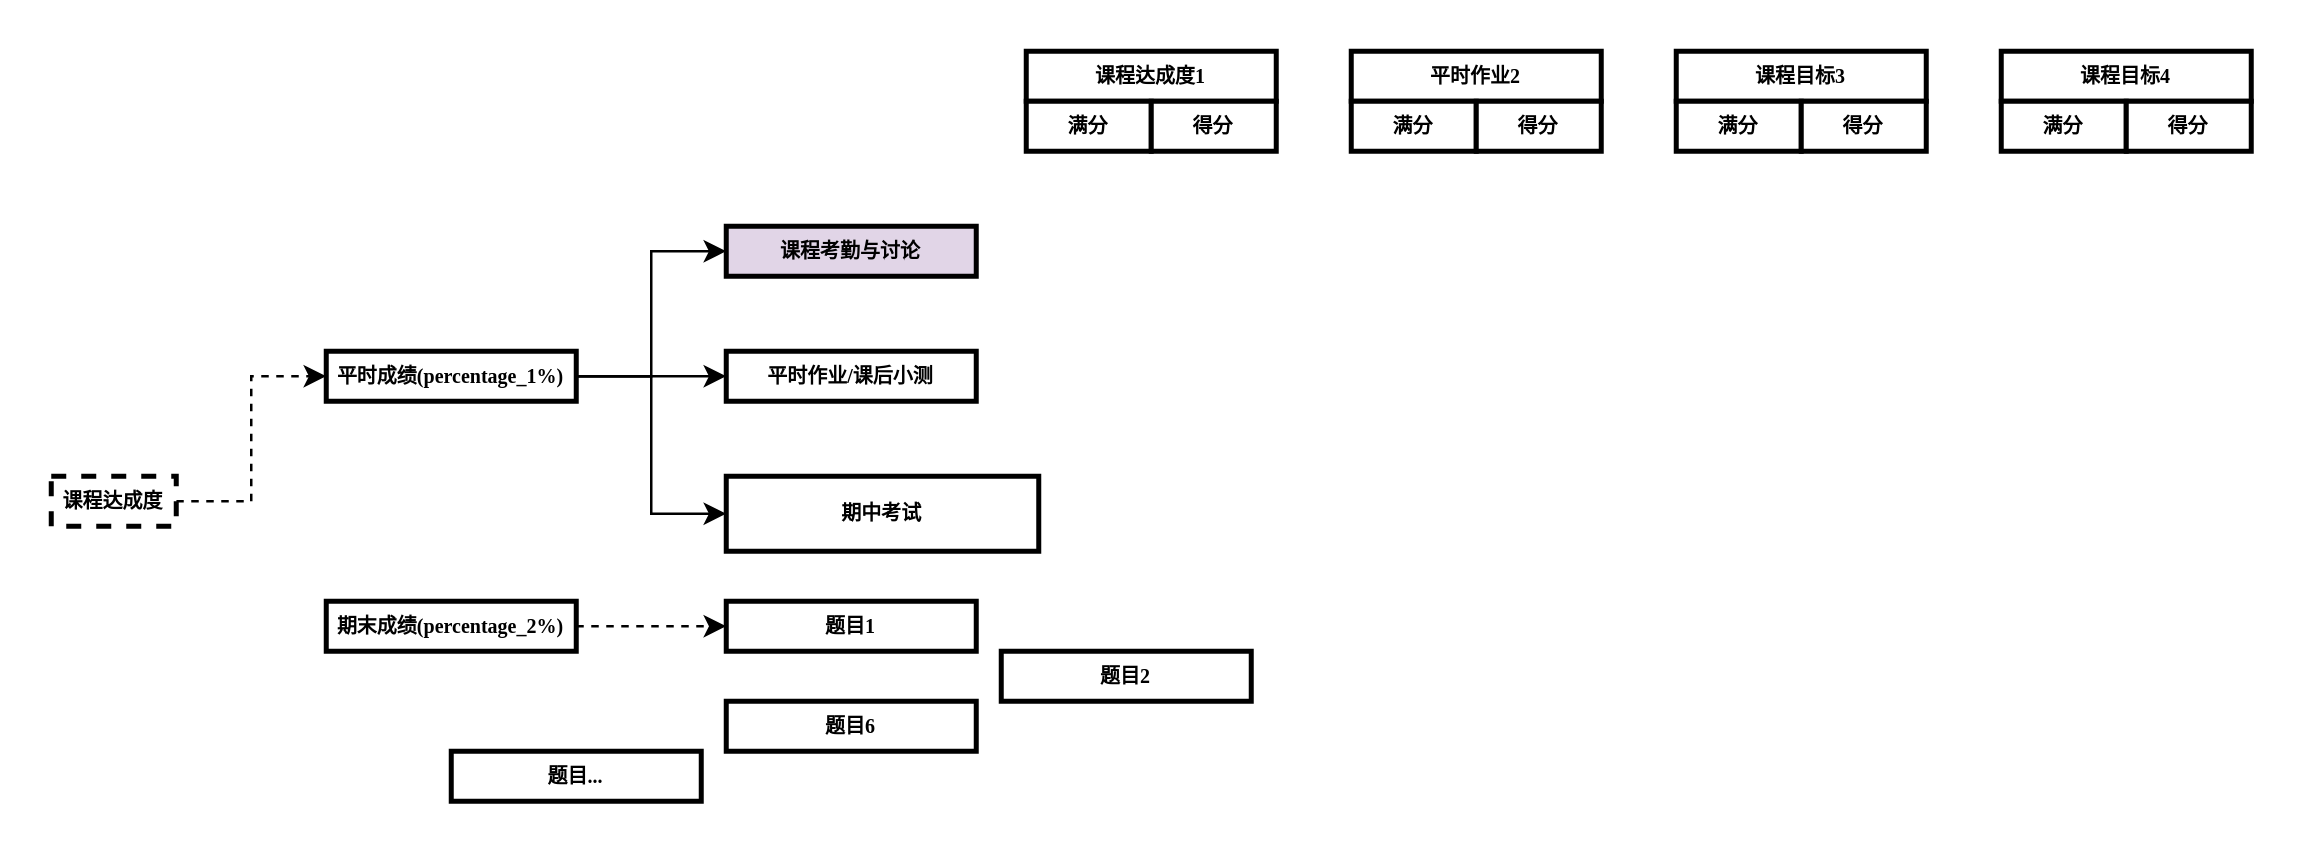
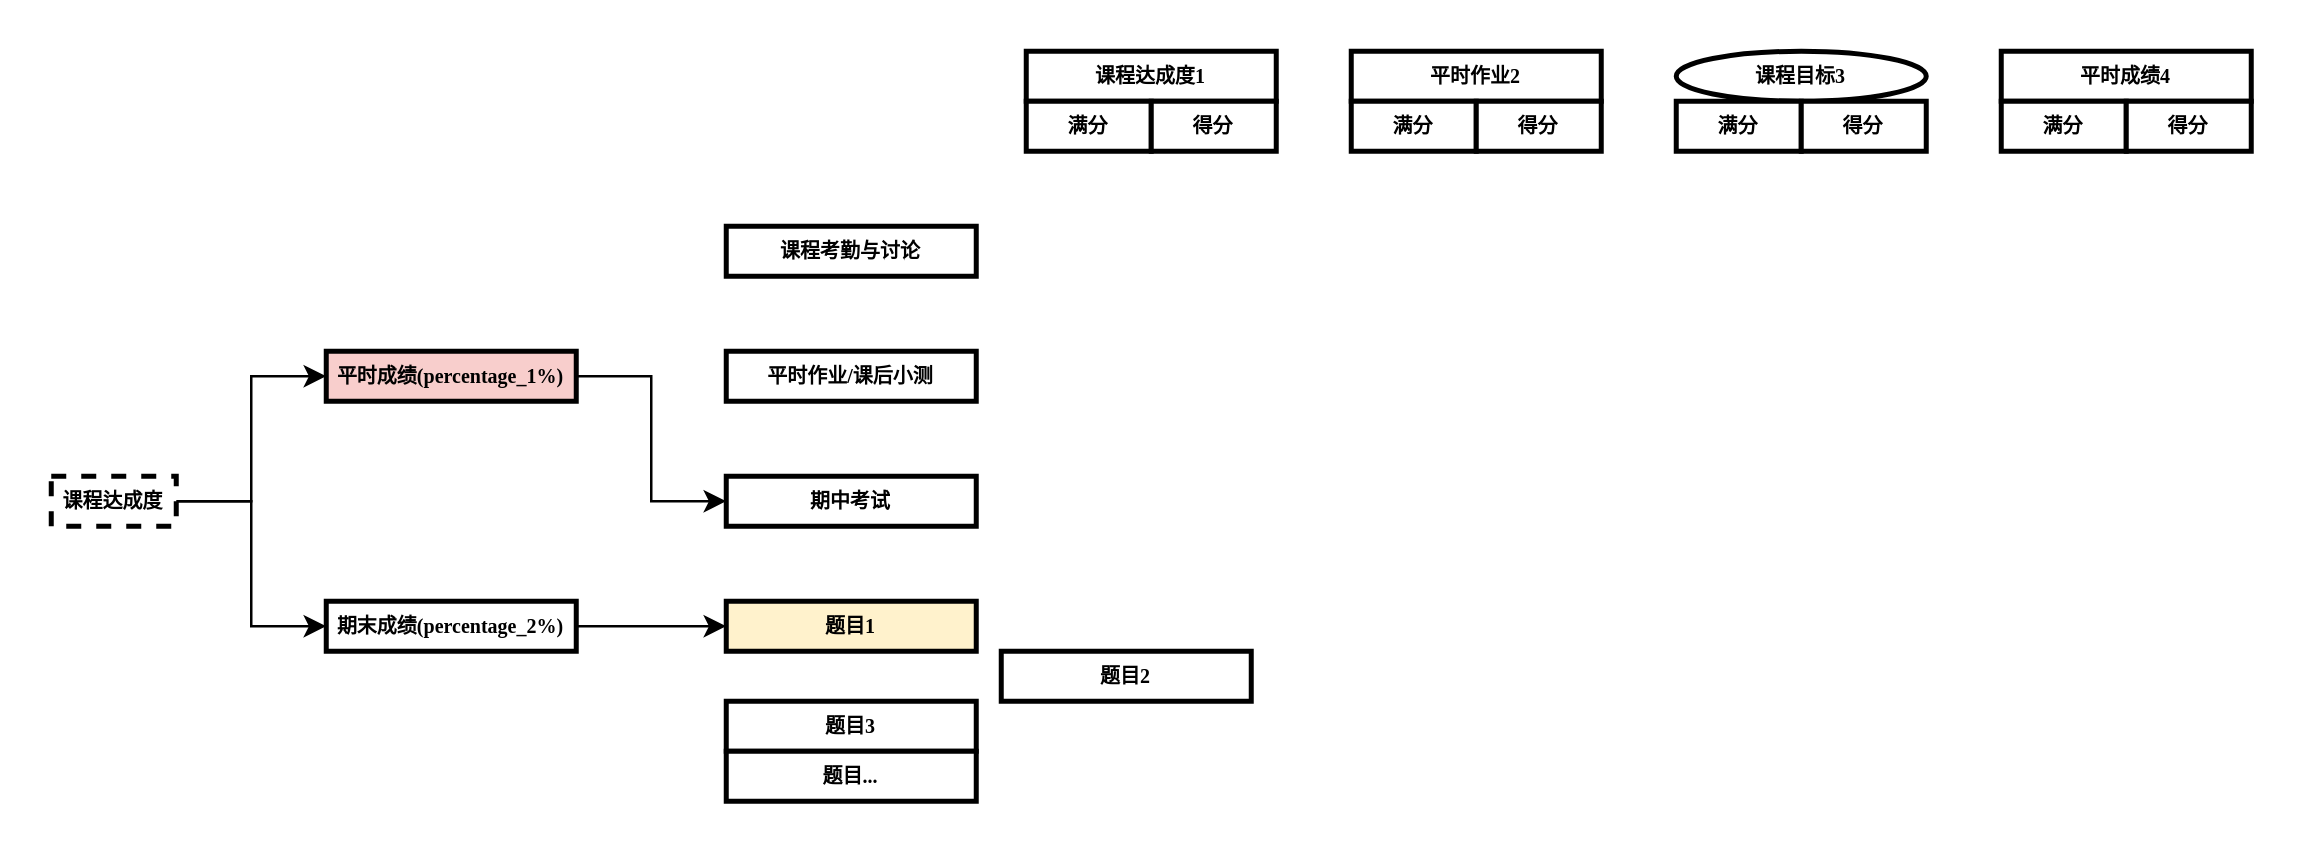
- <mxCell id="20" value="课程目标3" style="whiteSpace=wrap;html=1;fontStyle=1;fontFamily=Comic Sans MS;strokeWidth=2;fontSize=8;" vertex="1" parent="1"><mxGeometry x="670" y="20" width="100" height="20" as="geometry" /></mxCell>
+ <mxCell id="20" value="课程目标3" style="ellipse;whiteSpace=wrap;html=1;fontStyle=1;fontFamily=Comic Sans MS;strokeWidth=2;fontSize=8;" vertex="1" parent="1"><mxGeometry x="670" y="20" width="100" height="20" as="geometry" /></mxCell>
- <mxCell id="21" value="课程目标4" style="whiteSpace=wrap;html=1;fontStyle=1;fontFamily=Comic Sans MS;strokeWidth=2;fontSize=8;" vertex="1" parent="1"><mxGeometry x="800" y="20" width="100" height="20" as="geometry" /></mxCell>
+ <mxCell id="21" value="平时成绩4" style="whiteSpace=wrap;html=1;fontStyle=1;fontFamily=Comic Sans MS;strokeWidth=2;fontSize=8;" vertex="1" parent="1"><mxGeometry x="800" y="20" width="100" height="20" as="geometry" /></mxCell>
- <mxCell id="11" value="课程考勤与讨论" style="whiteSpace=wrap;html=1;fontStyle=1;fontFamily=Comic Sans MS;strokeWidth=2;fontSize=8;fillColor=#e1d5e7;" vertex="1" parent="1"><mxGeometry x="290" y="90" width="100" height="20" as="geometry" /></mxCell>
+ <mxCell id="11" value="课程考勤与讨论" style="whiteSpace=wrap;html=1;fontStyle=1;fontFamily=Comic Sans MS;strokeWidth=2;fontSize=8;" vertex="1" parent="1"><mxGeometry x="290" y="90" width="100" height="20" as="geometry" /></mxCell>
- <mxCell id="5" style="edgeStyle=orthogonalEdgeStyle;rounded=0;orthogonalLoop=1;jettySize=auto;html=1;exitX=1;exitY=0.5;exitDx=0;exitDy=0;entryX=0;entryY=0.5;entryDx=0;entryDy=0;" edge="1" parent="1" source="8" target="11"><mxGeometry relative="1" as="geometry" /></mxCell>
- <mxCell id="8" value="平时成绩(percentage_1%)" style="whiteSpace=wrap;html=1;fontStyle=1;fontFamily=Comic Sans MS;strokeWidth=2;fontSize=8;" vertex="1" parent="1"><mxGeometry x="130" y="140" width="100" height="20" as="geometry" /></mxCell>
+ <mxCell id="8" value="平时成绩(percentage_1%)" style="whiteSpace=wrap;html=1;fontStyle=1;fontFamily=Comic Sans MS;strokeWidth=2;fontSize=8;fillColor=#f8cecc;" vertex="1" parent="1"><mxGeometry x="130" y="140" width="100" height="20" as="geometry" /></mxCell>
- <mxCell id="6" style="edgeStyle=orthogonalEdgeStyle;rounded=0;orthogonalLoop=1;jettySize=auto;html=1;exitX=1;exitY=0.5;exitDx=0;exitDy=0;entryX=0;entryY=0.5;entryDx=0;entryDy=0;" edge="1" parent="1" source="8" target="12"><mxGeometry relative="1" as="geometry" /></mxCell>
- <mxCell id="2" style="edgeStyle=orthogonalEdgeStyle;rounded=0;orthogonalLoop=1;jettySize=auto;html=1;entryX=0;entryY=0.5;entryDx=0;entryDy=0;dashed=1;" edge="1" parent="1" source="4" target="8"><mxGeometry relative="1" as="geometry" /></mxCell>
+ <mxCell id="2" style="edgeStyle=orthogonalEdgeStyle;rounded=0;orthogonalLoop=1;jettySize=auto;html=1;entryX=0;entryY=0.5;entryDx=0;entryDy=0;" edge="1" parent="1" source="4" target="8"><mxGeometry relative="1" as="geometry" /></mxCell>
- <mxCell id="13" value="期中考试" style="whiteSpace=wrap;html=1;fontStyle=1;fontFamily=Comic Sans MS;strokeWidth=2;fontSize=8;" vertex="1" parent="1"><mxGeometry x="290" y="190" width="125" height="30" as="geometry" /></mxCell>
+ <mxCell id="13" value="期中考试" style="whiteSpace=wrap;html=1;fontStyle=1;fontFamily=Comic Sans MS;strokeWidth=2;fontSize=8;" vertex="1" parent="1"><mxGeometry x="290" y="190" width="100" height="20" as="geometry" /></mxCell>
+ <mxCell id="3" style="edgeStyle=orthogonalEdgeStyle;rounded=0;orthogonalLoop=1;jettySize=auto;html=1;entryX=0;entryY=0.5;entryDx=0;entryDy=0;" edge="1" parent="1" source="4" target="10"><mxGeometry relative="1" as="geometry" /></mxCell>
- <mxCell id="9" style="edgeStyle=orthogonalEdgeStyle;rounded=0;orthogonalLoop=1;jettySize=auto;html=1;exitX=1;exitY=0.5;exitDx=0;exitDy=0;entryX=0;entryY=0.5;entryDx=0;entryDy=0;dashed=1;" edge="1" parent="1" source="10" target="14"><mxGeometry relative="1" as="geometry" /></mxCell>
+ <mxCell id="9" style="edgeStyle=orthogonalEdgeStyle;rounded=0;orthogonalLoop=1;jettySize=auto;html=1;exitX=1;exitY=0.5;exitDx=0;exitDy=0;entryX=0;entryY=0.5;entryDx=0;entryDy=0;" edge="1" parent="1" source="10" target="14"><mxGeometry relative="1" as="geometry" /></mxCell>
- <mxCell id="14" value="题目1" style="whiteSpace=wrap;html=1;fontStyle=1;fontFamily=Comic Sans MS;strokeWidth=2;fontSize=8;" vertex="1" parent="1"><mxGeometry x="290" y="240" width="100" height="20" as="geometry" /></mxCell>
+ <mxCell id="14" value="题目1" style="whiteSpace=wrap;html=1;fontStyle=1;fontFamily=Comic Sans MS;strokeWidth=2;fontSize=8;fillColor=#fff2cc;" vertex="1" parent="1"><mxGeometry x="290" y="240" width="100" height="20" as="geometry" /></mxCell>
- <mxCell id="17" value="题目6" style="whiteSpace=wrap;html=1;fontStyle=1;fontFamily=Comic Sans MS;strokeWidth=2;fontSize=8;" vertex="1" parent="1"><mxGeometry x="290" y="280" width="100" height="20" as="geometry" /></mxCell>
+ <mxCell id="17" value="题目3" style="whiteSpace=wrap;html=1;fontStyle=1;fontFamily=Comic Sans MS;strokeWidth=2;fontSize=8;" vertex="1" parent="1"><mxGeometry x="290" y="280" width="100" height="20" as="geometry" /></mxCell>
- <mxCell id="18" value="题目..." style="whiteSpace=wrap;html=1;fontStyle=1;fontFamily=Comic Sans MS;strokeWidth=2;fontSize=8;" vertex="1" parent="1"><mxGeometry x="180" y="300" width="100" height="20" as="geometry" /></mxCell>
+ <mxCell id="18" value="题目..." style="whiteSpace=wrap;html=1;fontStyle=1;fontFamily=Comic Sans MS;strokeWidth=2;fontSize=8;" vertex="1" parent="1"><mxGeometry x="290" y="300" width="100" height="20" as="geometry" /></mxCell>
